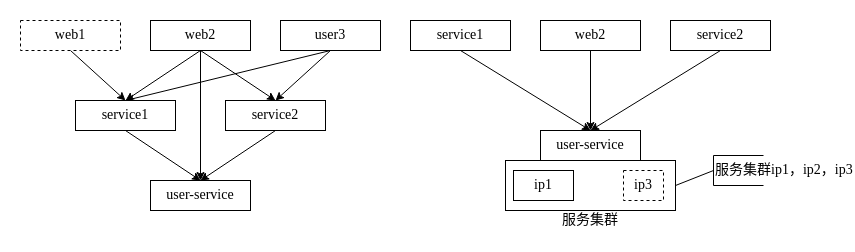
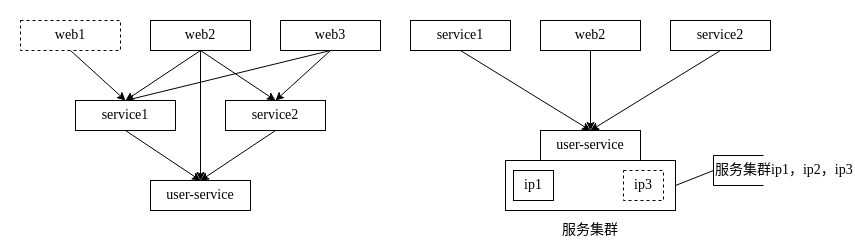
- <mxCell id="10" value="user3" style="rounded=0;whiteSpace=wrap;html=1;fontSize=14;fontFamily=Verdana;" vertex="1" parent="1"><mxGeometry x="280" y="20" width="100" height="30" as="geometry" /></mxCell>
+ <mxCell id="10" value="web3" style="rounded=0;whiteSpace=wrap;html=1;fontSize=14;fontFamily=Verdana;" vertex="1" parent="1"><mxGeometry x="280" y="20" width="100" height="30" as="geometry" /></mxCell>
- <mxCell id="24" value="ip1" style="rounded=0;whiteSpace=wrap;html=1;fontFamily=Verdana;fontSize=14;" vertex="1" parent="1"><mxGeometry x="513" y="170" width="60" height="30" as="geometry" /></mxCell>
+ <mxCell id="24" value="ip1" style="rounded=0;whiteSpace=wrap;html=1;fontFamily=Verdana;fontSize=14;" vertex="1" parent="1"><mxGeometry x="513" y="170" width="40" height="30" as="geometry" /></mxCell>
- <mxCell id="26" value="服务集群" style="text;html=1;strokeColor=none;fillColor=none;align=center;verticalAlign=middle;whiteSpace=wrap;rounded=0;fontFamily=Verdana;fontSize=14;" vertex="1" parent="1"><mxGeometry x="560" y="210" width="60" height="20" as="geometry" /></mxCell>
+ <mxCell id="26" value="服务集群" style="text;html=1;strokeColor=none;fillColor=none;align=center;verticalAlign=middle;whiteSpace=wrap;rounded=0;fontFamily=Verdana;fontSize=14;" vertex="1" parent="1"><mxGeometry x="560" y="220" width="60" height="20" as="geometry" /></mxCell>
